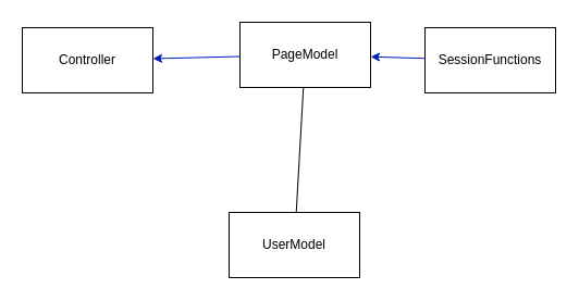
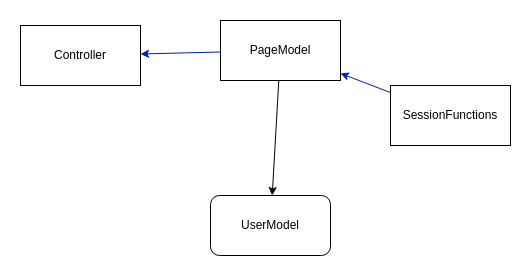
- <mxCell id="8" value="SessionFunctions" style="whiteSpace=wrap;html=1;" vertex="1" parent="1"><mxGeometry x="390" y="25" width="120" height="60" as="geometry" /></mxCell>
+ <mxCell id="8" value="SessionFunctions" style="whiteSpace=wrap;html=1;" vertex="1" parent="1"><mxGeometry x="390" y="85" width="120" height="60" as="geometry" /></mxCell>
- <mxCell id="3" value="" style="edgeStyle=none;html=1;endArrow=none;" edge="1" parent="1" source="5" target="6"><mxGeometry relative="1" as="geometry" /></mxCell>
+ <mxCell id="3" value="" style="edgeStyle=none;html=1;" edge="1" parent="1" source="5" target="6"><mxGeometry relative="1" as="geometry" /></mxCell>
- <mxCell id="6" value="UserModel" style="whiteSpace=wrap;html=1;" vertex="1" parent="1"><mxGeometry x="210" y="195" width="120" height="60" as="geometry" /></mxCell>
+ <mxCell id="6" value="UserModel" style="whiteSpace=wrap;html=1;rounded=1;" vertex="1" parent="1"><mxGeometry x="210" y="195" width="120" height="60" as="geometry" /></mxCell>
